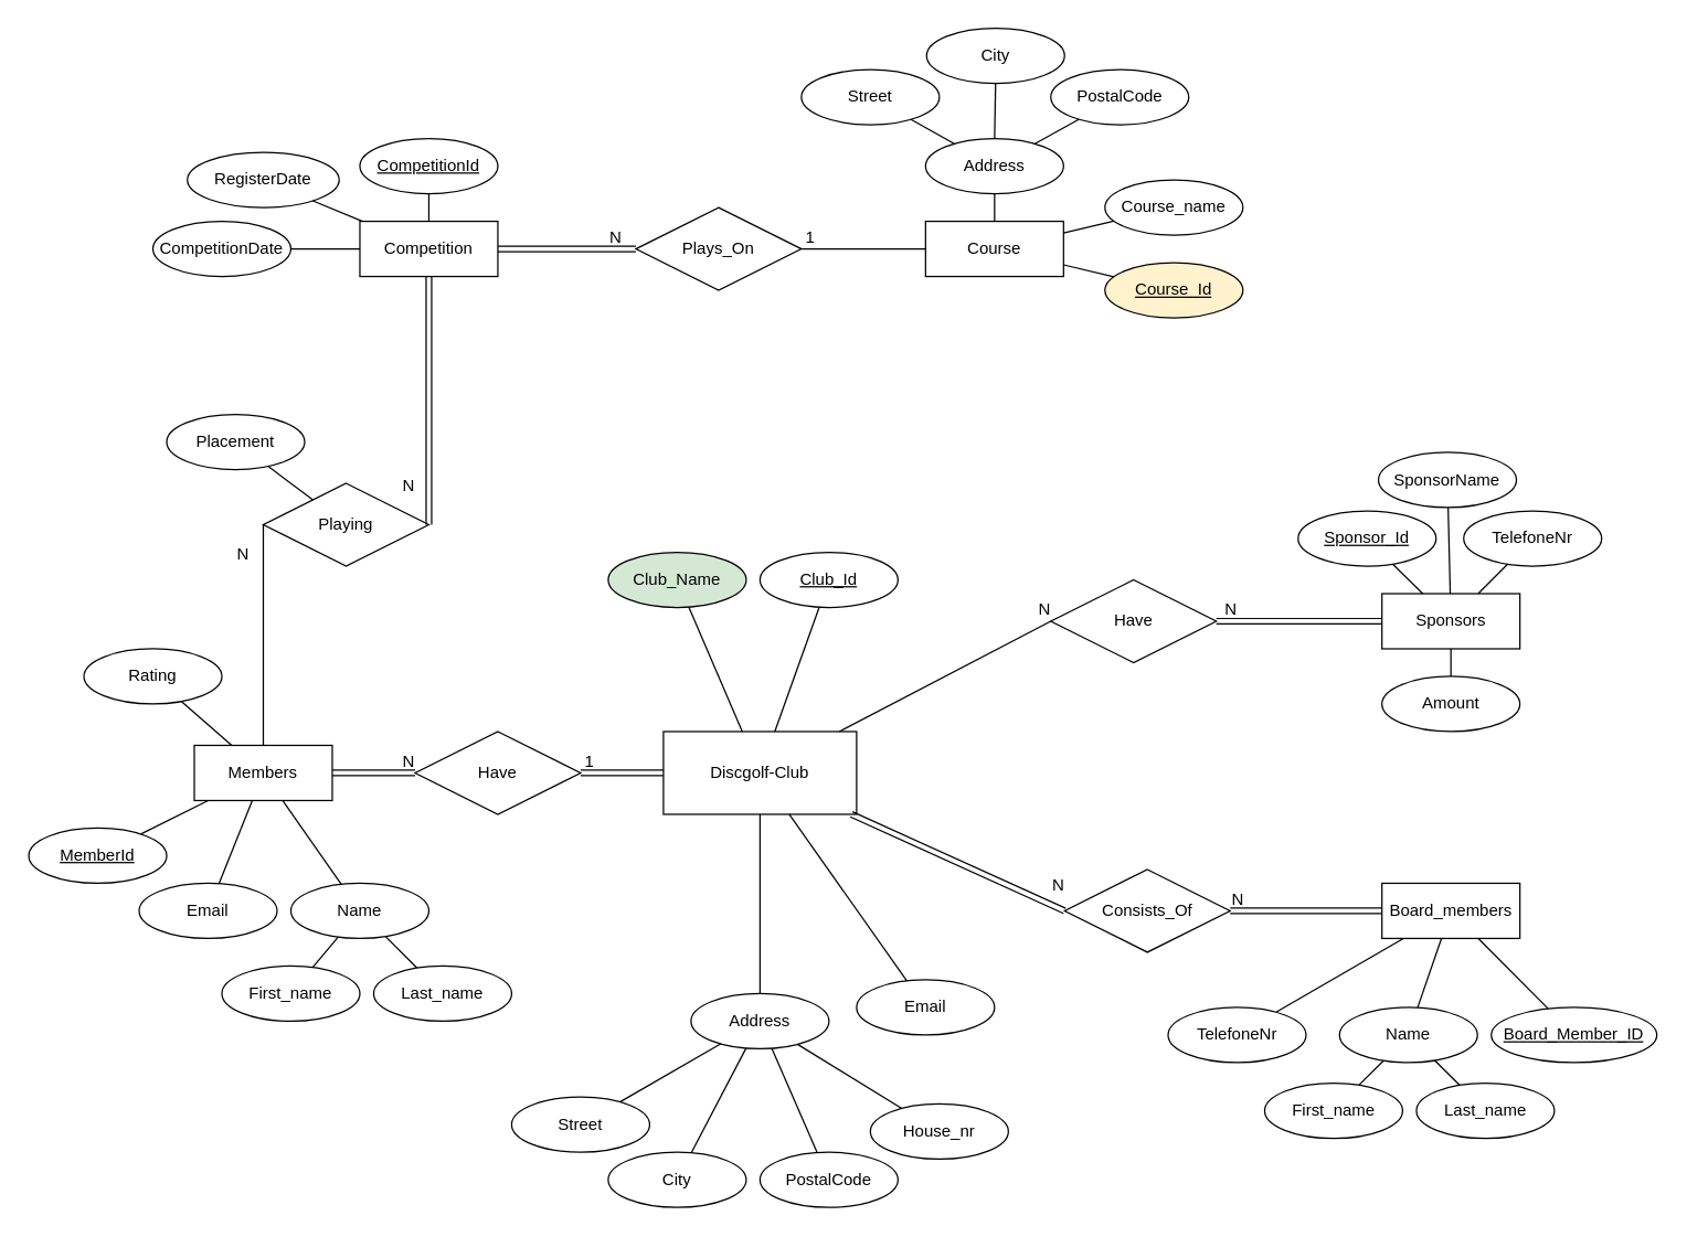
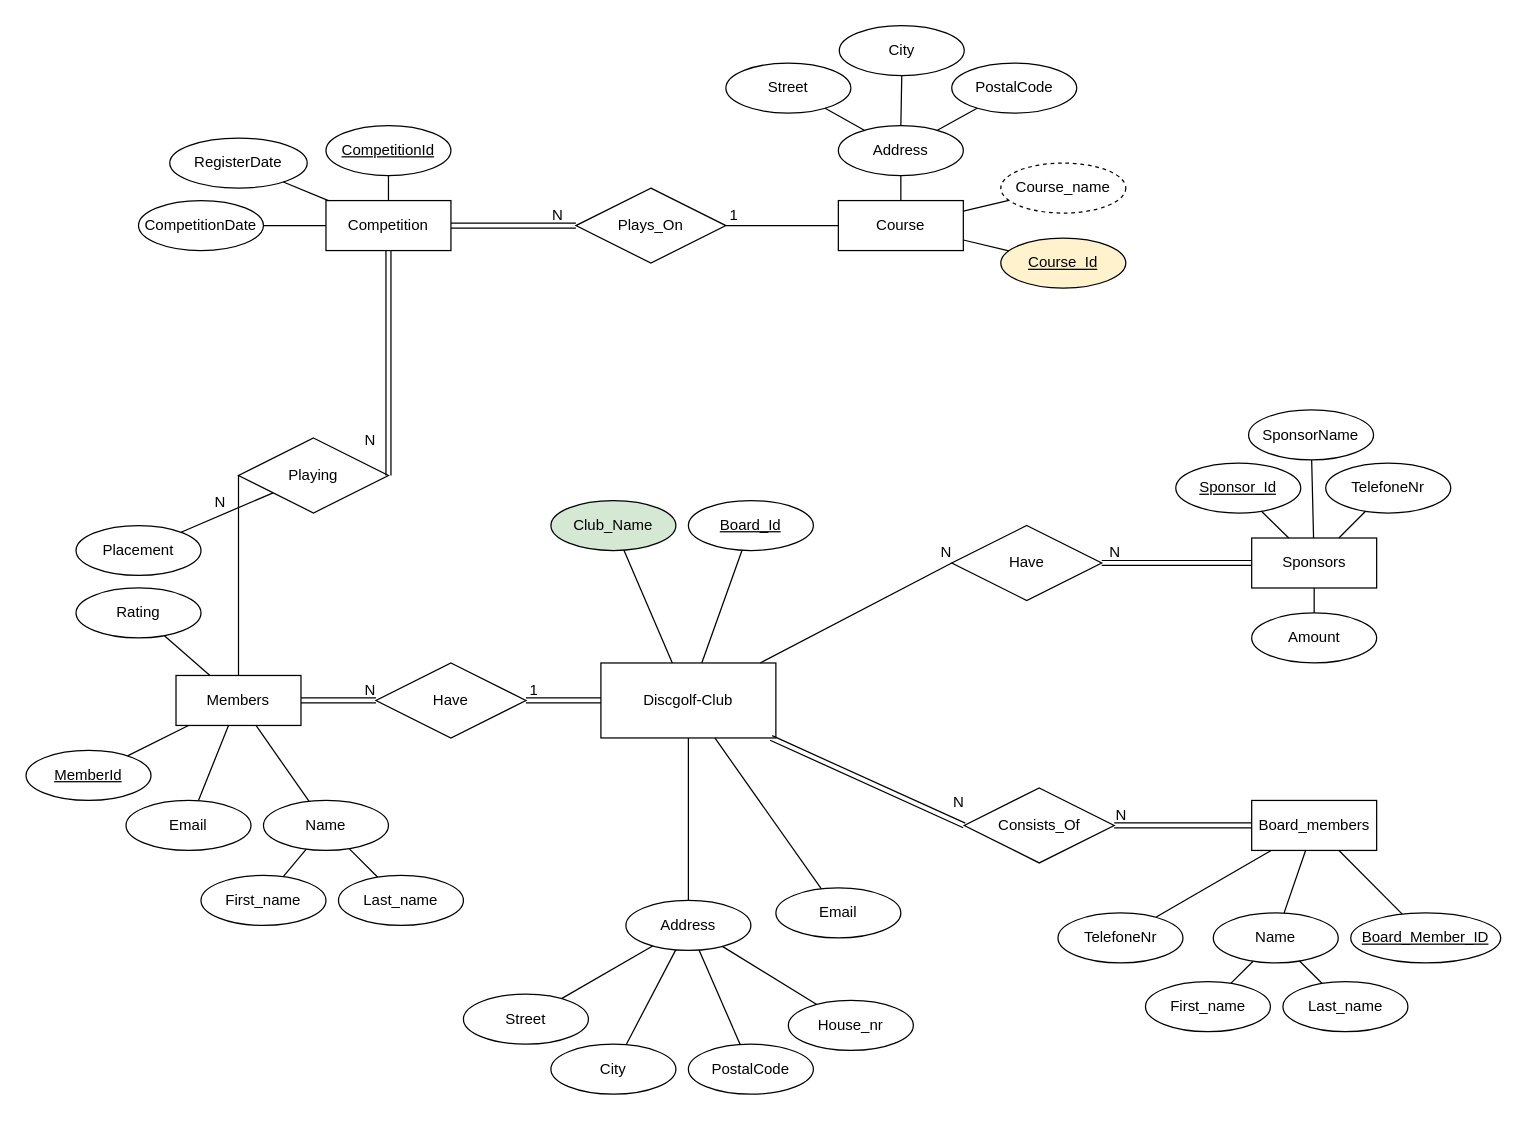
- <mxCell id="17" value="Course_name" style="ellipse;whiteSpace=wrap;html=1;align=center;" parent="1" vertex="1"><mxGeometry x="800" y="130" width="100" height="40" as="geometry" /></mxCell>
+ <mxCell id="17" value="Course_name" style="ellipse;whiteSpace=wrap;html=1;align=center;dashed=1;" parent="1" vertex="1"><mxGeometry x="800" y="130" width="100" height="40" as="geometry" /></mxCell>
- <mxCell id="19" value="Placement" style="ellipse;whiteSpace=wrap;html=1;align=center;" parent="1" vertex="1"><mxGeometry x="120" y="300" width="100" height="40" as="geometry" /></mxCell>
+ <mxCell id="19" value="Placement" style="ellipse;whiteSpace=wrap;html=1;align=center;" parent="1" vertex="1"><mxGeometry x="60" y="420" width="100" height="40" as="geometry" /></mxCell>
- <mxCell id="62" value="&lt;u&gt;Club_Id&lt;/u&gt;" style="ellipse;whiteSpace=wrap;html=1;align=center;" parent="1" vertex="1"><mxGeometry x="550" y="400" width="100" height="40" as="geometry" /></mxCell>
+ <mxCell id="62" value="&lt;u&gt;Board_Id&lt;/u&gt;" style="ellipse;whiteSpace=wrap;html=1;align=center;" parent="1" vertex="1"><mxGeometry x="550" y="400" width="100" height="40" as="geometry" /></mxCell>
